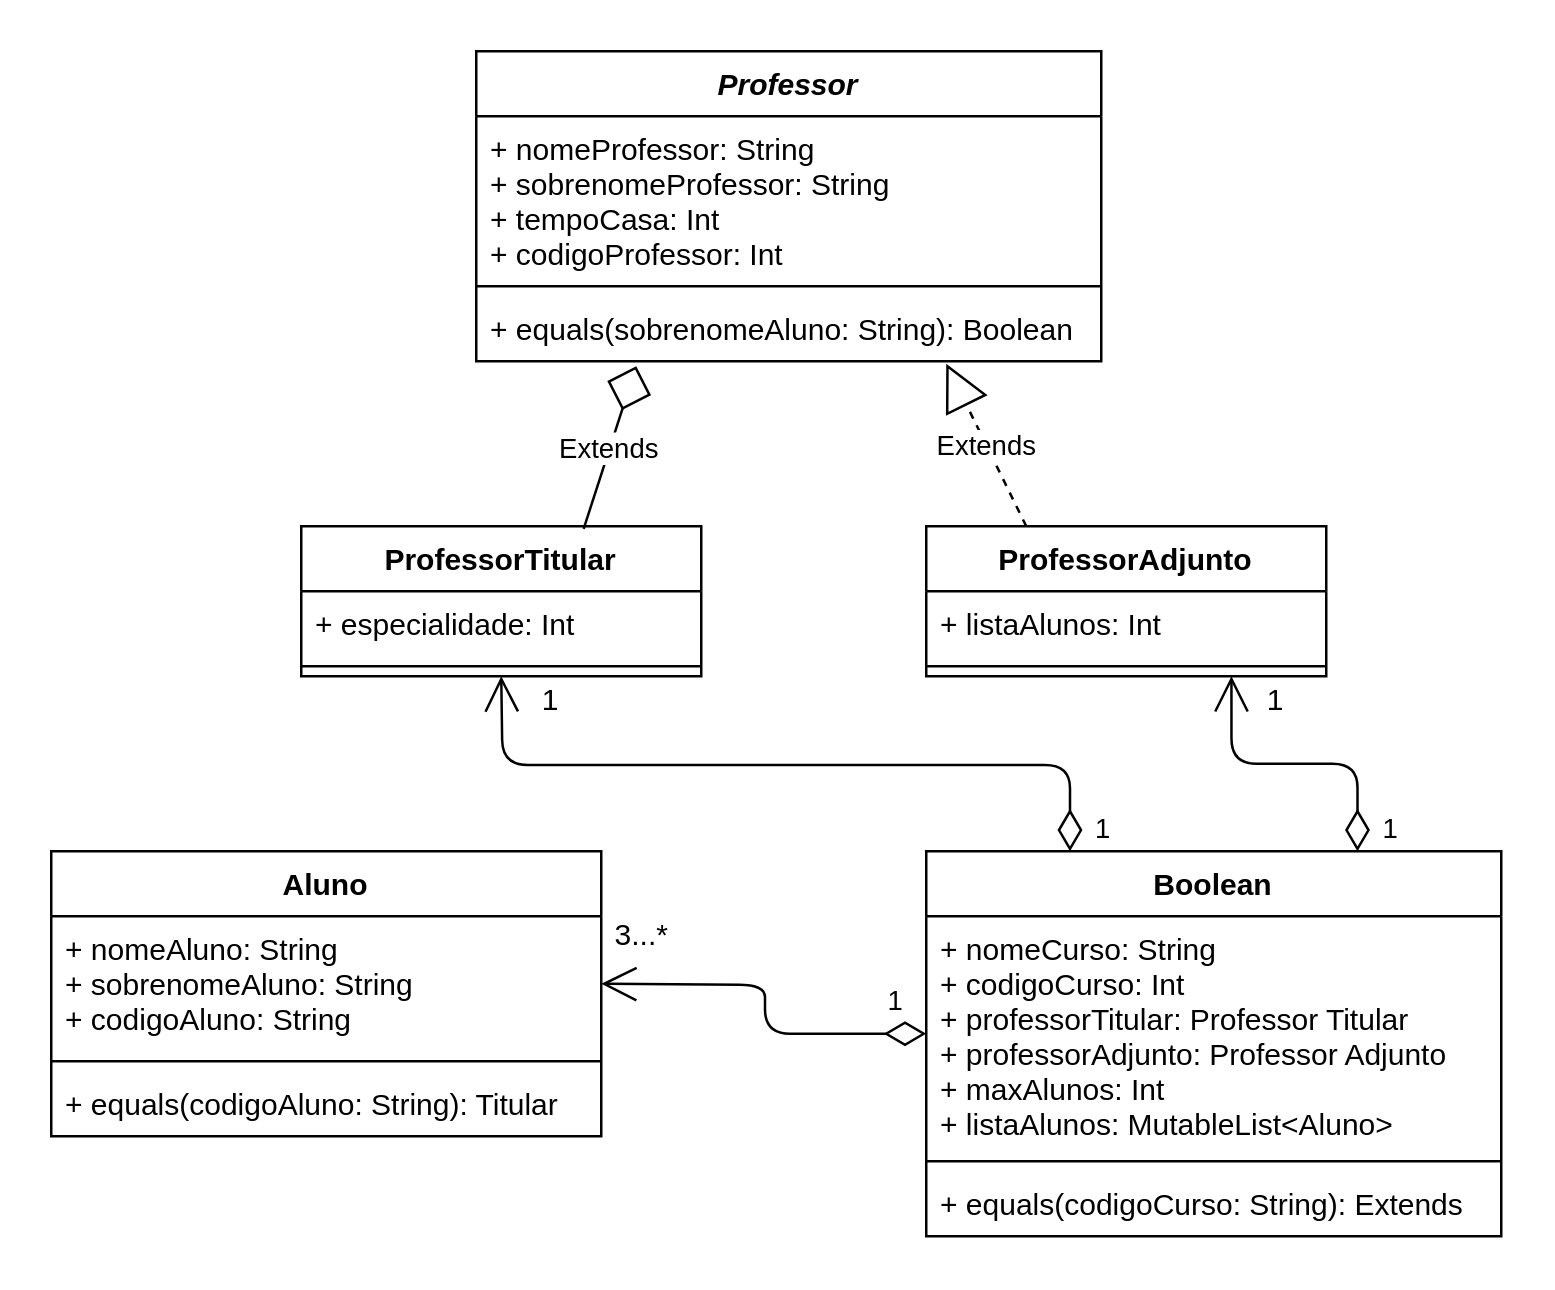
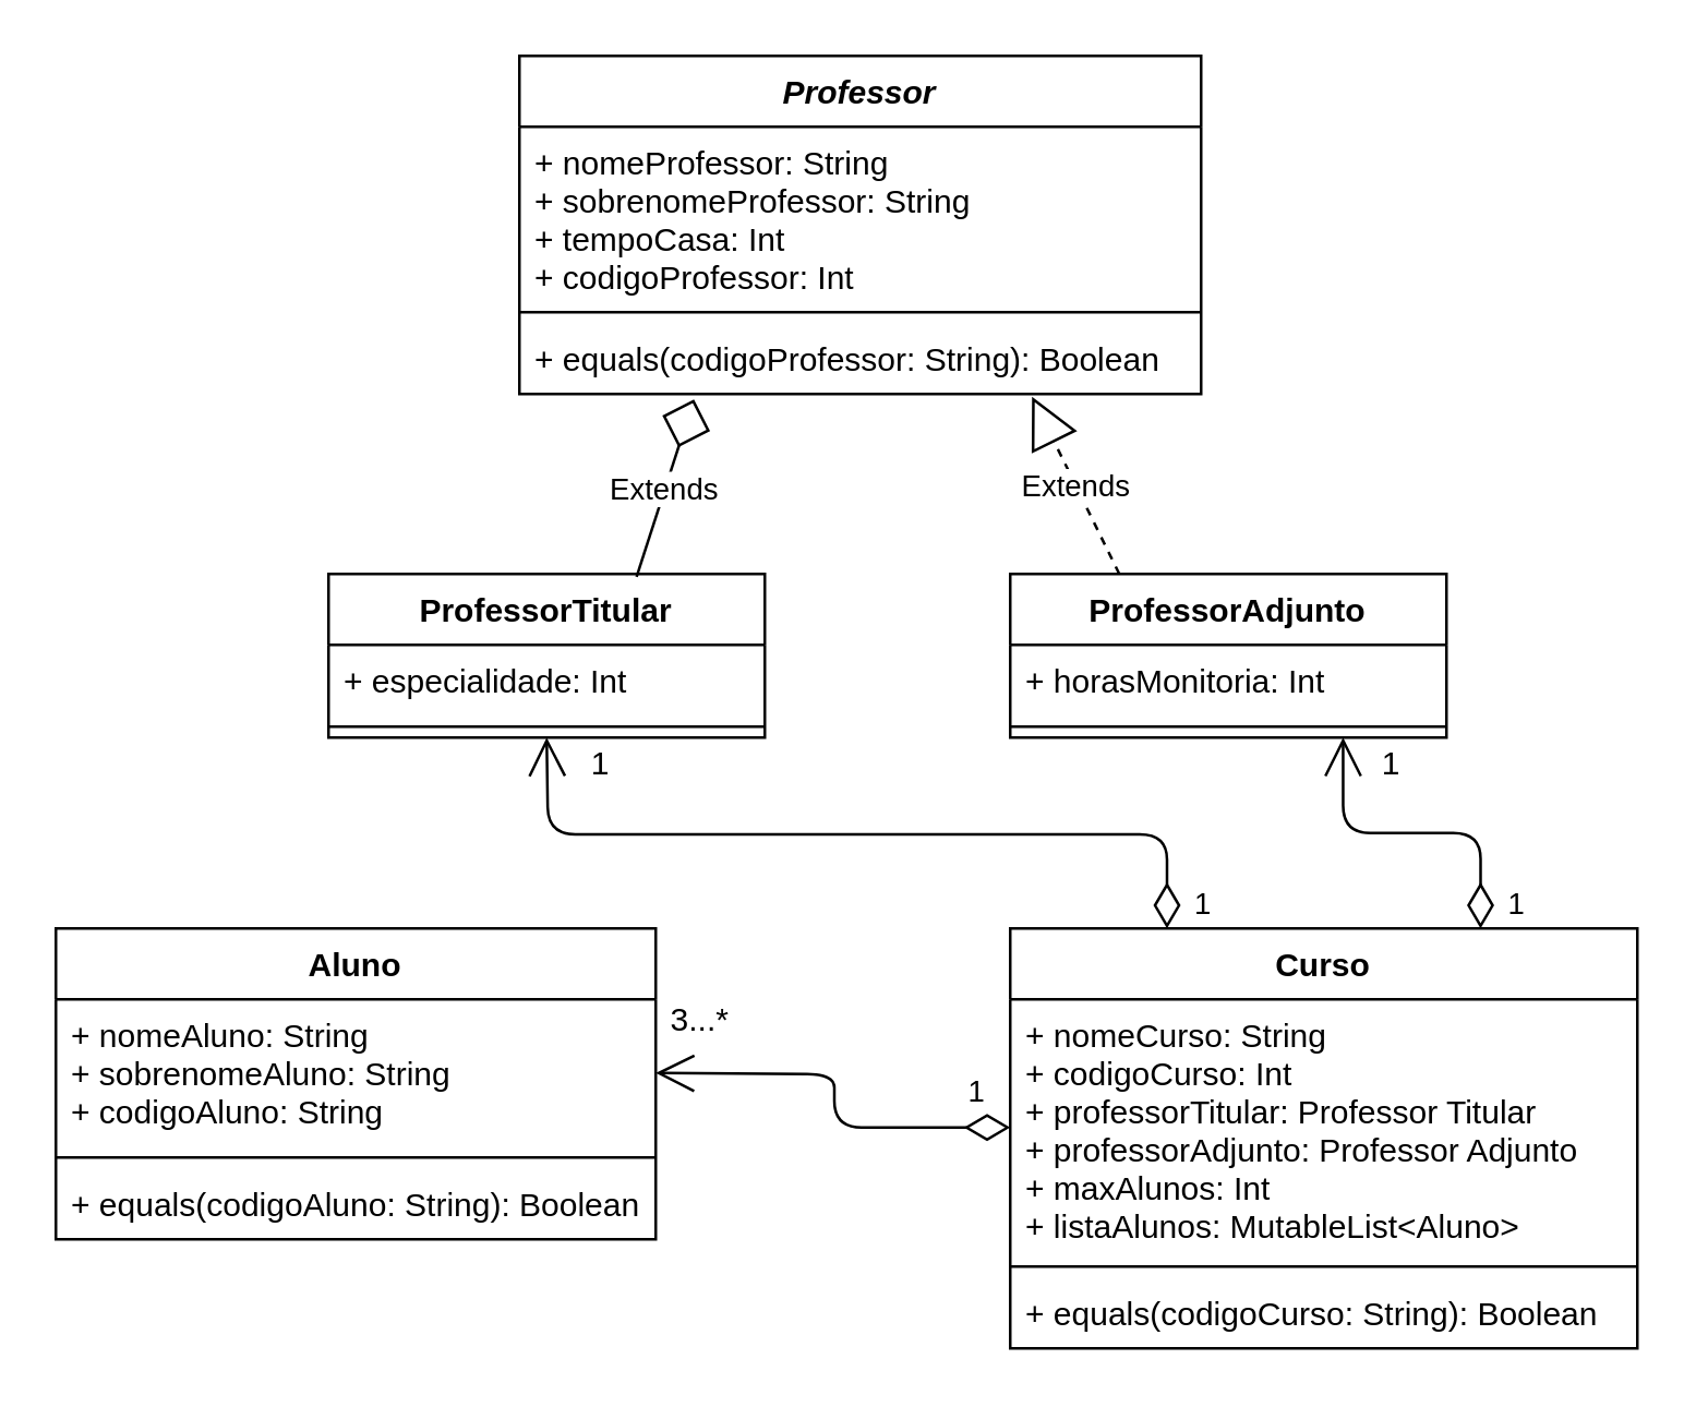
- <mxCell id="11" value="+ equals(sobrenomeAluno: String): Boolean" style="text;strokeColor=none;fillColor=none;align=left;verticalAlign=top;spacingLeft=4;spacingRight=4;overflow=hidden;rotatable=0;points=[[0,0.5],[1,0.5]];portConstraint=eastwest;" vertex="1" parent="8"><mxGeometry y="98" width="250" height="26" as="geometry" /></mxCell>
+ <mxCell id="11" value="+ equals(codigoProfessor: String): Boolean" style="text;strokeColor=none;fillColor=none;align=left;verticalAlign=top;spacingLeft=4;spacingRight=4;overflow=hidden;rotatable=0;points=[[0,0.5],[1,0.5]];portConstraint=eastwest;" vertex="1" parent="8"><mxGeometry y="98" width="250" height="26" as="geometry" /></mxCell>
- <mxCell id="6" value="+ listaAlunos: Int" style="text;strokeColor=none;fillColor=none;align=left;verticalAlign=top;spacingLeft=4;spacingRight=4;overflow=hidden;rotatable=0;points=[[0,0.5],[1,0.5]];portConstraint=eastwest;" vertex="1" parent="5"><mxGeometry y="26" width="160" height="26" as="geometry" /></mxCell>
+ <mxCell id="6" value="+ horasMonitoria: Int" style="text;strokeColor=none;fillColor=none;align=left;verticalAlign=top;spacingLeft=4;spacingRight=4;overflow=hidden;rotatable=0;points=[[0,0.5],[1,0.5]];portConstraint=eastwest;" vertex="1" parent="5"><mxGeometry y="26" width="160" height="26" as="geometry" /></mxCell>
- <mxCell id="14" value="Boolean" style="swimlane;fontStyle=1;align=center;verticalAlign=top;childLayout=stackLayout;horizontal=1;startSize=26;horizontalStack=0;resizeParent=1;resizeParentMax=0;resizeLast=0;collapsible=1;marginBottom=0;" vertex="1" parent="1"><mxGeometry x="370" y="340" width="230" height="154" as="geometry" /></mxCell>
+ <mxCell id="14" value="Curso" style="swimlane;fontStyle=1;align=center;verticalAlign=top;childLayout=stackLayout;horizontal=1;startSize=26;horizontalStack=0;resizeParent=1;resizeParentMax=0;resizeLast=0;collapsible=1;marginBottom=0;" vertex="1" parent="1"><mxGeometry x="370" y="340" width="230" height="154" as="geometry" /></mxCell>
- <mxCell id="21" value="+ equals(codigoAluno: String): Titular" style="text;strokeColor=none;fillColor=none;align=left;verticalAlign=top;spacingLeft=4;spacingRight=4;overflow=hidden;rotatable=0;points=[[0,0.5],[1,0.5]];portConstraint=eastwest;" vertex="1" parent="18"><mxGeometry y="88" width="220" height="26" as="geometry" /></mxCell>
+ <mxCell id="21" value="+ equals(codigoAluno: String): Boolean" style="text;strokeColor=none;fillColor=none;align=left;verticalAlign=top;spacingLeft=4;spacingRight=4;overflow=hidden;rotatable=0;points=[[0,0.5],[1,0.5]];portConstraint=eastwest;" vertex="1" parent="18"><mxGeometry y="88" width="220" height="26" as="geometry" /></mxCell>
- <mxCell id="17" value="+ equals(codigoCurso: String): Extends" style="text;strokeColor=none;fillColor=none;align=left;verticalAlign=top;spacingLeft=4;spacingRight=4;overflow=hidden;rotatable=0;points=[[0,0.5],[1,0.5]];portConstraint=eastwest;" vertex="1" parent="14"><mxGeometry y="128" width="230" height="26" as="geometry" /></mxCell>
+ <mxCell id="17" value="+ equals(codigoCurso: String): Boolean" style="text;strokeColor=none;fillColor=none;align=left;verticalAlign=top;spacingLeft=4;spacingRight=4;overflow=hidden;rotatable=0;points=[[0,0.5],[1,0.5]];portConstraint=eastwest;" vertex="1" parent="14"><mxGeometry y="128" width="230" height="26" as="geometry" /></mxCell>
